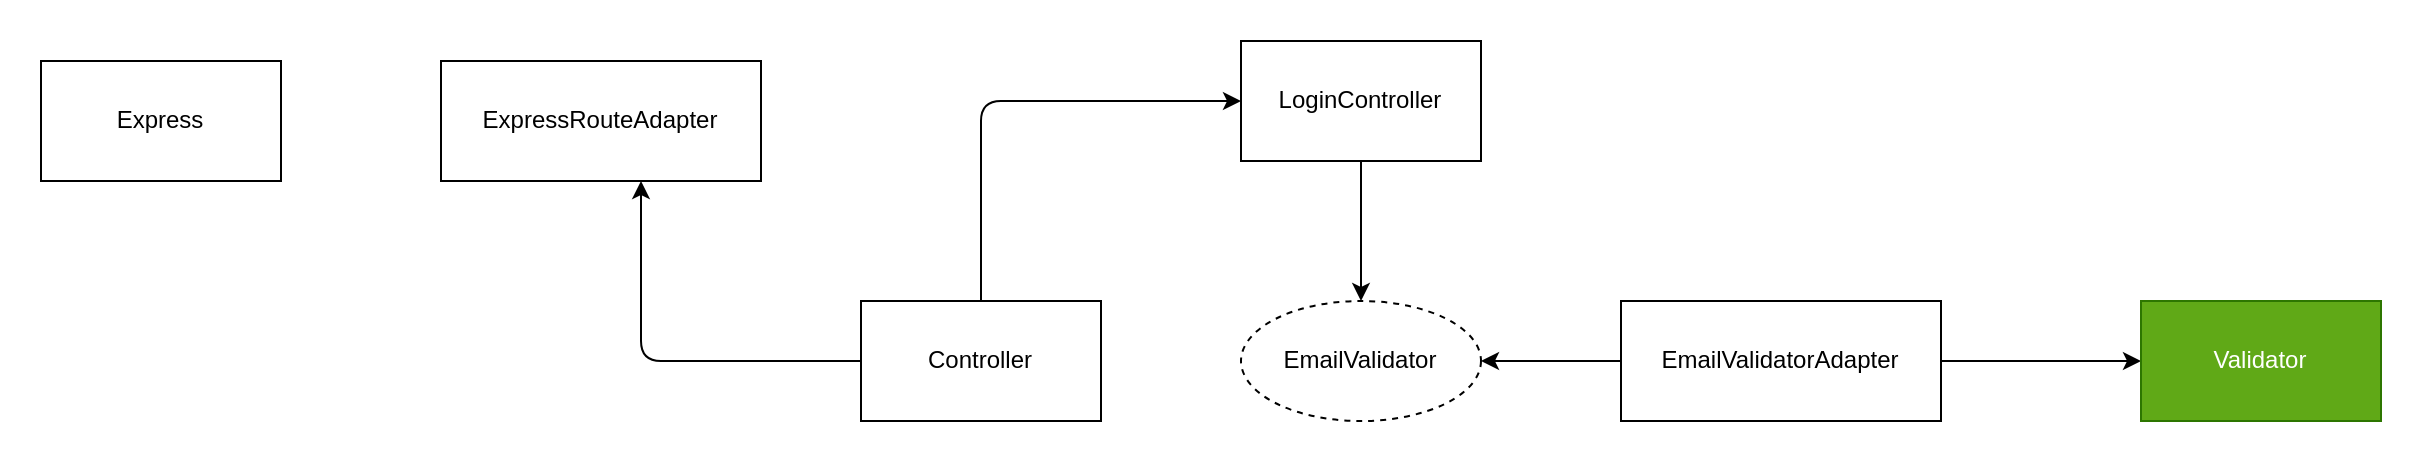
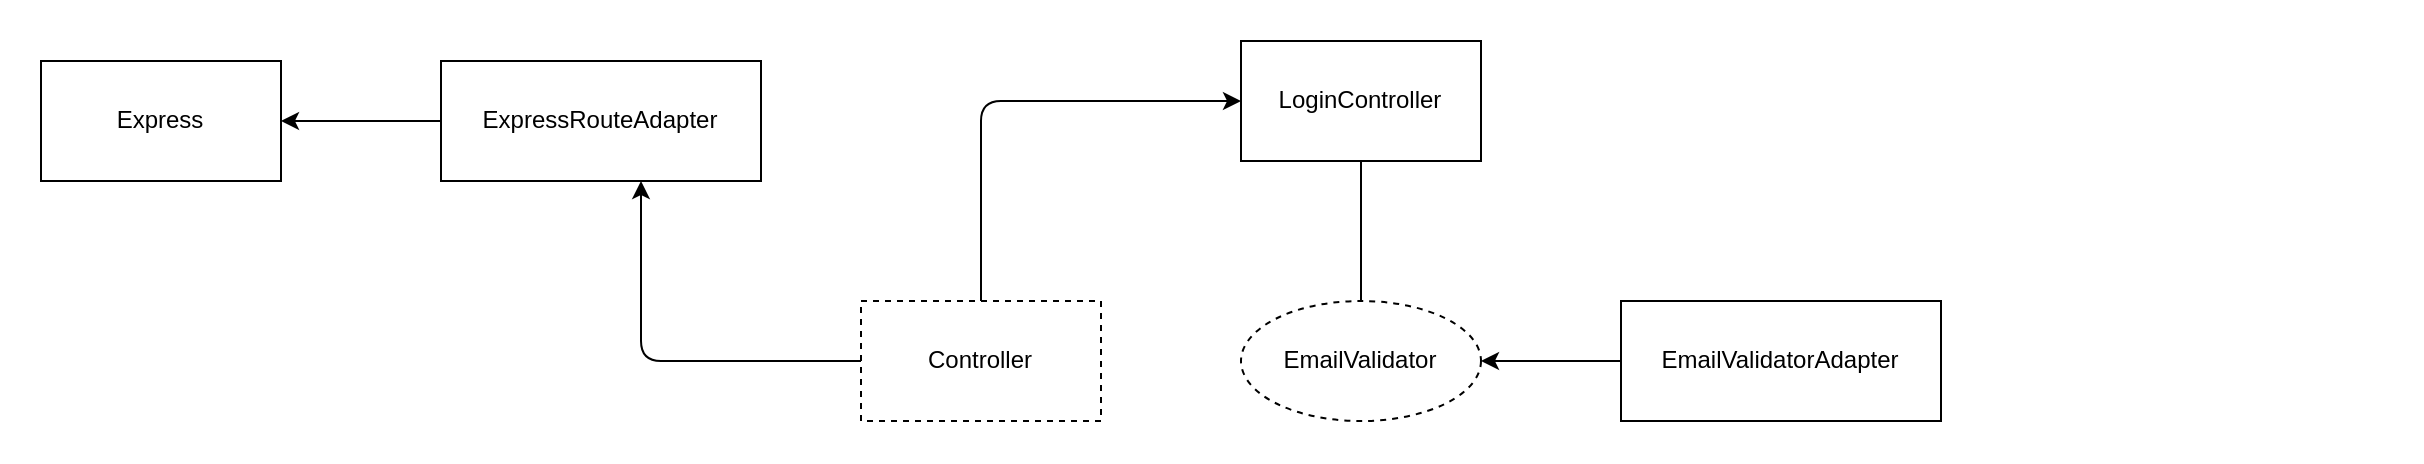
+ <mxCell id="2" value="" style="edgeStyle=none;html=1;startArrow=classic;startFill=1;endArrow=none;endFill=0;" edge="1" parent="1" source="3" target="5"><mxGeometry relative="1" as="geometry" /></mxCell>
- <mxCell id="8" value="" style="edgeStyle=orthogonalEdgeStyle;sketch=0;html=1;startArrow=none;startFill=0;endArrow=classic;endFill=1;" edge="1" parent="1" source="9" target="10"><mxGeometry relative="1" as="geometry" /></mxCell>
+ <mxCell id="8" value="" style="edgeStyle=orthogonalEdgeStyle;sketch=0;html=1;startArrow=none;startFill=0;endArrow=none;endFill=1;" edge="1" parent="1" source="9" target="10"><mxGeometry relative="1" as="geometry" /></mxCell>
- <mxCell id="6" value="Controller" style="whiteSpace=wrap;html=1;rounded=0;dashed=0;" vertex="1" parent="1"><mxGeometry x="430" y="150" width="120" height="60" as="geometry" /></mxCell>
+ <mxCell id="6" value="Controller" style="whiteSpace=wrap;html=1;rounded=0;dashed=1;" vertex="1" parent="1"><mxGeometry x="430" y="150" width="120" height="60" as="geometry" /></mxCell>
- <mxCell id="12" value="" style="edgeStyle=orthogonalEdgeStyle;sketch=0;html=1;startArrow=none;startFill=0;endArrow=classic;endFill=1;" edge="1" parent="1" source="13" target="14"><mxGeometry relative="1" as="geometry" /></mxCell>
- <mxCell id="14" value="Validator" style="whiteSpace=wrap;html=1;fillColor=#60a917;strokeColor=#2D7600;fontColor=#ffffff;" vertex="1" parent="1"><mxGeometry x="1070" y="150" width="120" height="60" as="geometry" /></mxCell>
